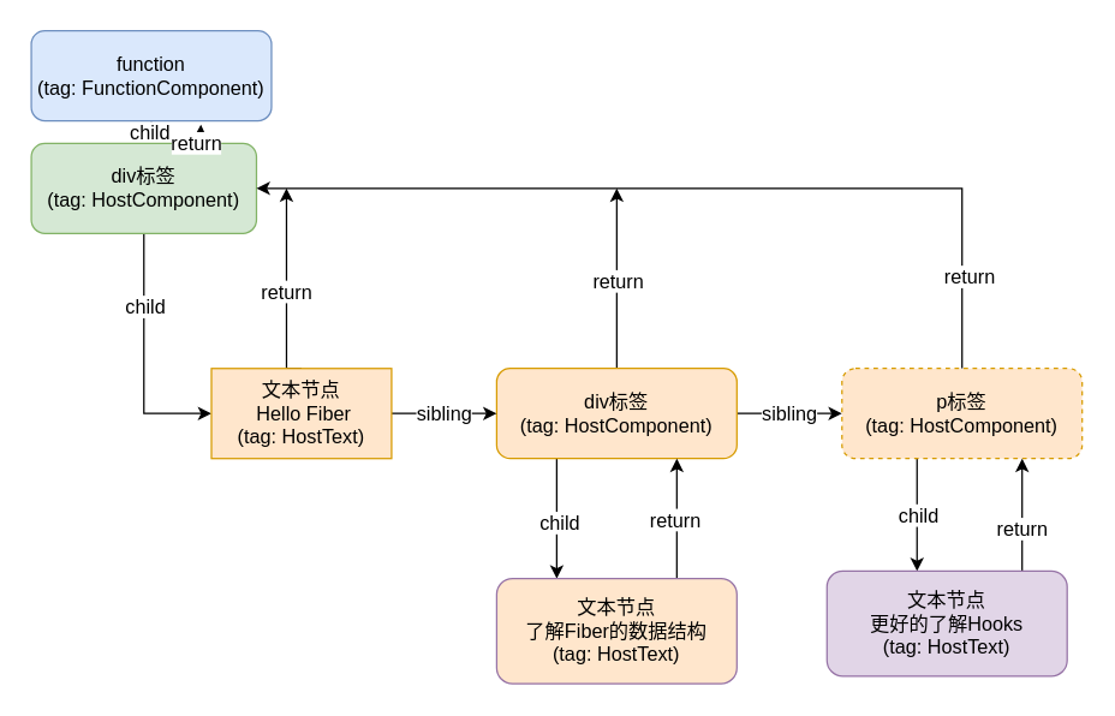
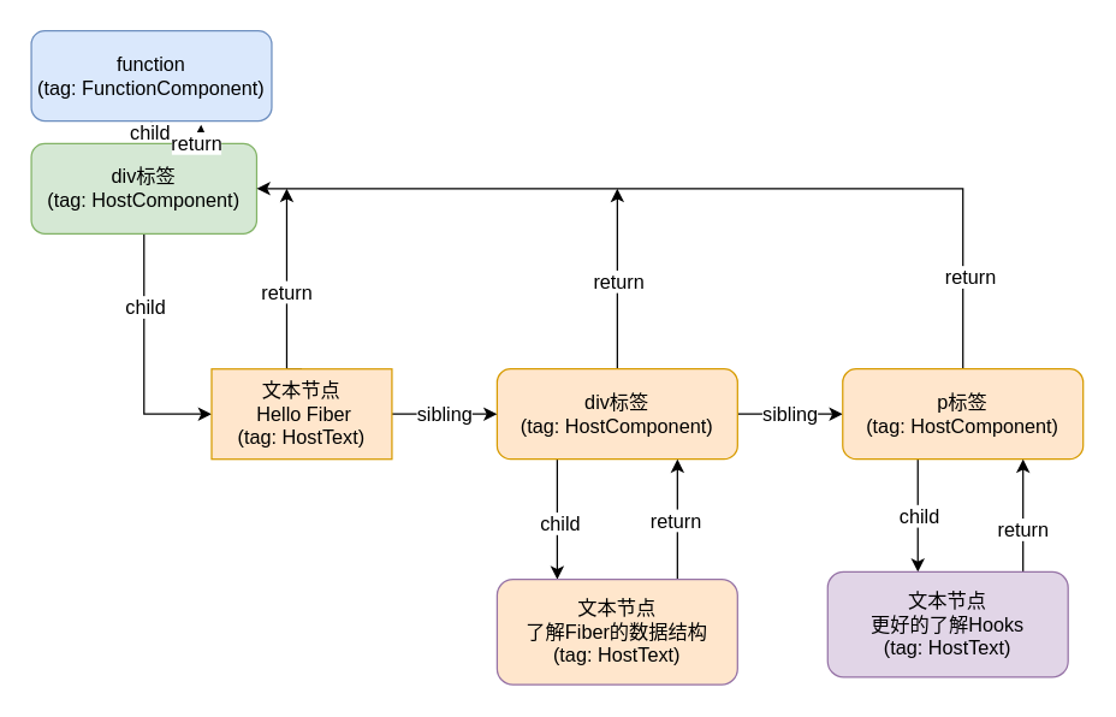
- <mxCell id="18" value="p标签&lt;br style=&quot;border-color: var(--border-color); font-size: 13px;&quot;&gt;(tag:&amp;nbsp;HostComponent)" style="whiteSpace=wrap;html=1;rounded=1;fontSize=13;fillColor=#ffe6cc;strokeColor=#d79b00;dashed=1;" vertex="1" parent="1"><mxGeometry x="560" y="245" width="160" height="60" as="geometry" /></mxCell>
+ <mxCell id="18" value="p标签&lt;br style=&quot;border-color: var(--border-color); font-size: 13px;&quot;&gt;(tag:&amp;nbsp;HostComponent)" style="whiteSpace=wrap;html=1;rounded=1;fontSize=13;fillColor=#ffe6cc;strokeColor=#d79b00;" vertex="1" parent="1"><mxGeometry x="560" y="245" width="160" height="60" as="geometry" /></mxCell>
